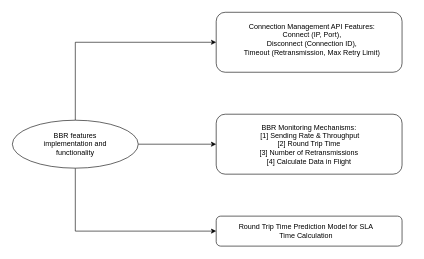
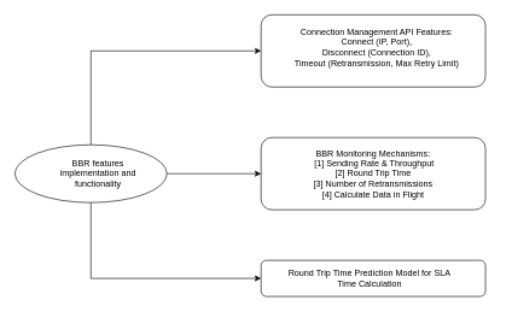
- <mxCell id="6" value="BBR features implementation and functionality" style="text;html=1;strokeColor=none;fillColor=none;align=center;verticalAlign=middle;whiteSpace=wrap;rounded=0;" vertex="1" parent="1"><mxGeometry x="70" y="225" width="110" height="30" as="geometry" /></mxCell>
+ <mxCell id="6" value="BBR features implementation and functionality" style="text;html=1;strokeColor=none;fillColor=none;align=center;verticalAlign=middle;whiteSpace=wrap;rounded=0;" vertex="1" parent="1"><mxGeometry x="80" y="225" width="110" height="30" as="geometry" /></mxCell>
